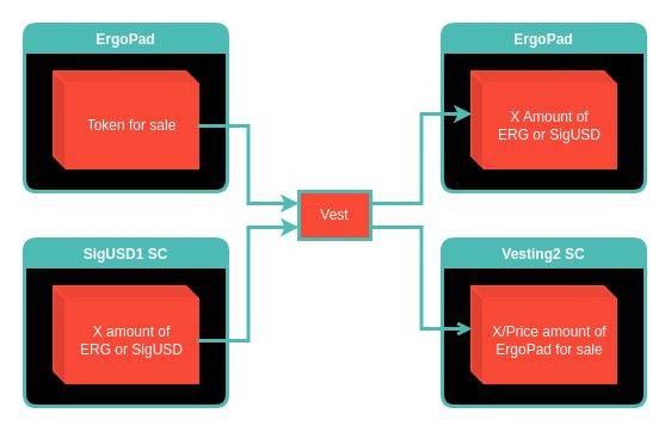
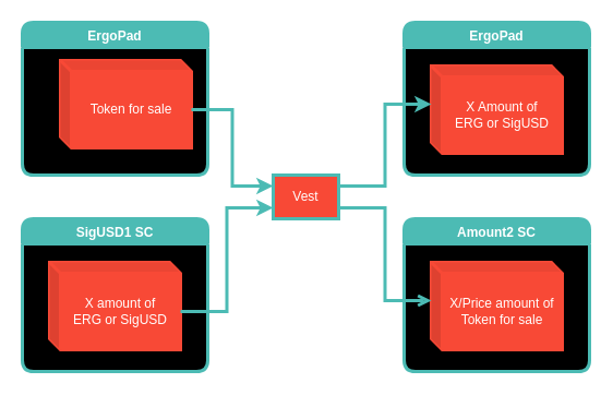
- <mxCell id="3" value="Token for sale" style="shape=cube;whiteSpace=wrap;html=1;boundedLbl=1;backgroundOutline=1;darkOpacity=0.05;darkOpacity2=0.1;rounded=1;labelBorderColor=none;fontColor=#FFFFFF;strokeColor=#F84936;strokeWidth=3;fillColor=#F84936;size=10;" parent="2" vertex="1"><mxGeometry x="25" y="40" width="120" height="80" as="geometry" /></mxCell>
+ <mxCell id="3" value="Token for sale" style="shape=cube;whiteSpace=wrap;html=1;boundedLbl=1;backgroundOutline=1;darkOpacity=0.05;darkOpacity2=0.1;rounded=1;labelBorderColor=none;fontColor=#FFFFFF;strokeColor=#F84936;strokeWidth=3;fillColor=#F84936;size=10;" parent="2" vertex="1"><mxGeometry x="35" y="35" width="120" height="80" as="geometry" /></mxCell>
- <mxCell id="6" value="Vesting2 SC" style="swimlane;container=1;collapsible=0;fillColor=#4CBBB4;swimlaneLine=1;rounded=1;swimlaneFillColor=#000000;fontColor=#FFFFFF;labelBorderColor=none;strokeColor=#4CBBB4;strokeWidth=3;" parent="1" vertex="1"><mxGeometry x="370" y="200" width="170" height="140" as="geometry" /></mxCell>
+ <mxCell id="6" value="Amount2 SC" style="swimlane;container=1;collapsible=0;fillColor=#4CBBB4;swimlaneLine=1;rounded=1;swimlaneFillColor=#000000;fontColor=#FFFFFF;labelBorderColor=none;strokeColor=#4CBBB4;strokeWidth=3;" parent="1" vertex="1"><mxGeometry x="370" y="200" width="170" height="140" as="geometry" /></mxCell>
- <mxCell id="7" value="X/Price amount of ErgoPad for sale" style="shape=cube;whiteSpace=wrap;html=1;boundedLbl=1;backgroundOutline=1;darkOpacity=0.05;darkOpacity2=0.1;rounded=1;labelBorderColor=none;fontColor=#FFFFFF;strokeColor=#F84936;strokeWidth=3;fillColor=#F84936;size=10;" parent="6" vertex="1"><mxGeometry x="25" y="40" width="120" height="80" as="geometry" /></mxCell>
+ <mxCell id="7" value="X/Price amount of Token for sale" style="shape=cube;whiteSpace=wrap;html=1;boundedLbl=1;backgroundOutline=1;darkOpacity=0.05;darkOpacity2=0.1;rounded=1;labelBorderColor=none;fontColor=#FFFFFF;strokeColor=#F84936;strokeWidth=3;fillColor=#F84936;size=10;" parent="6" vertex="1"><mxGeometry x="25" y="40" width="120" height="80" as="geometry" /></mxCell>
